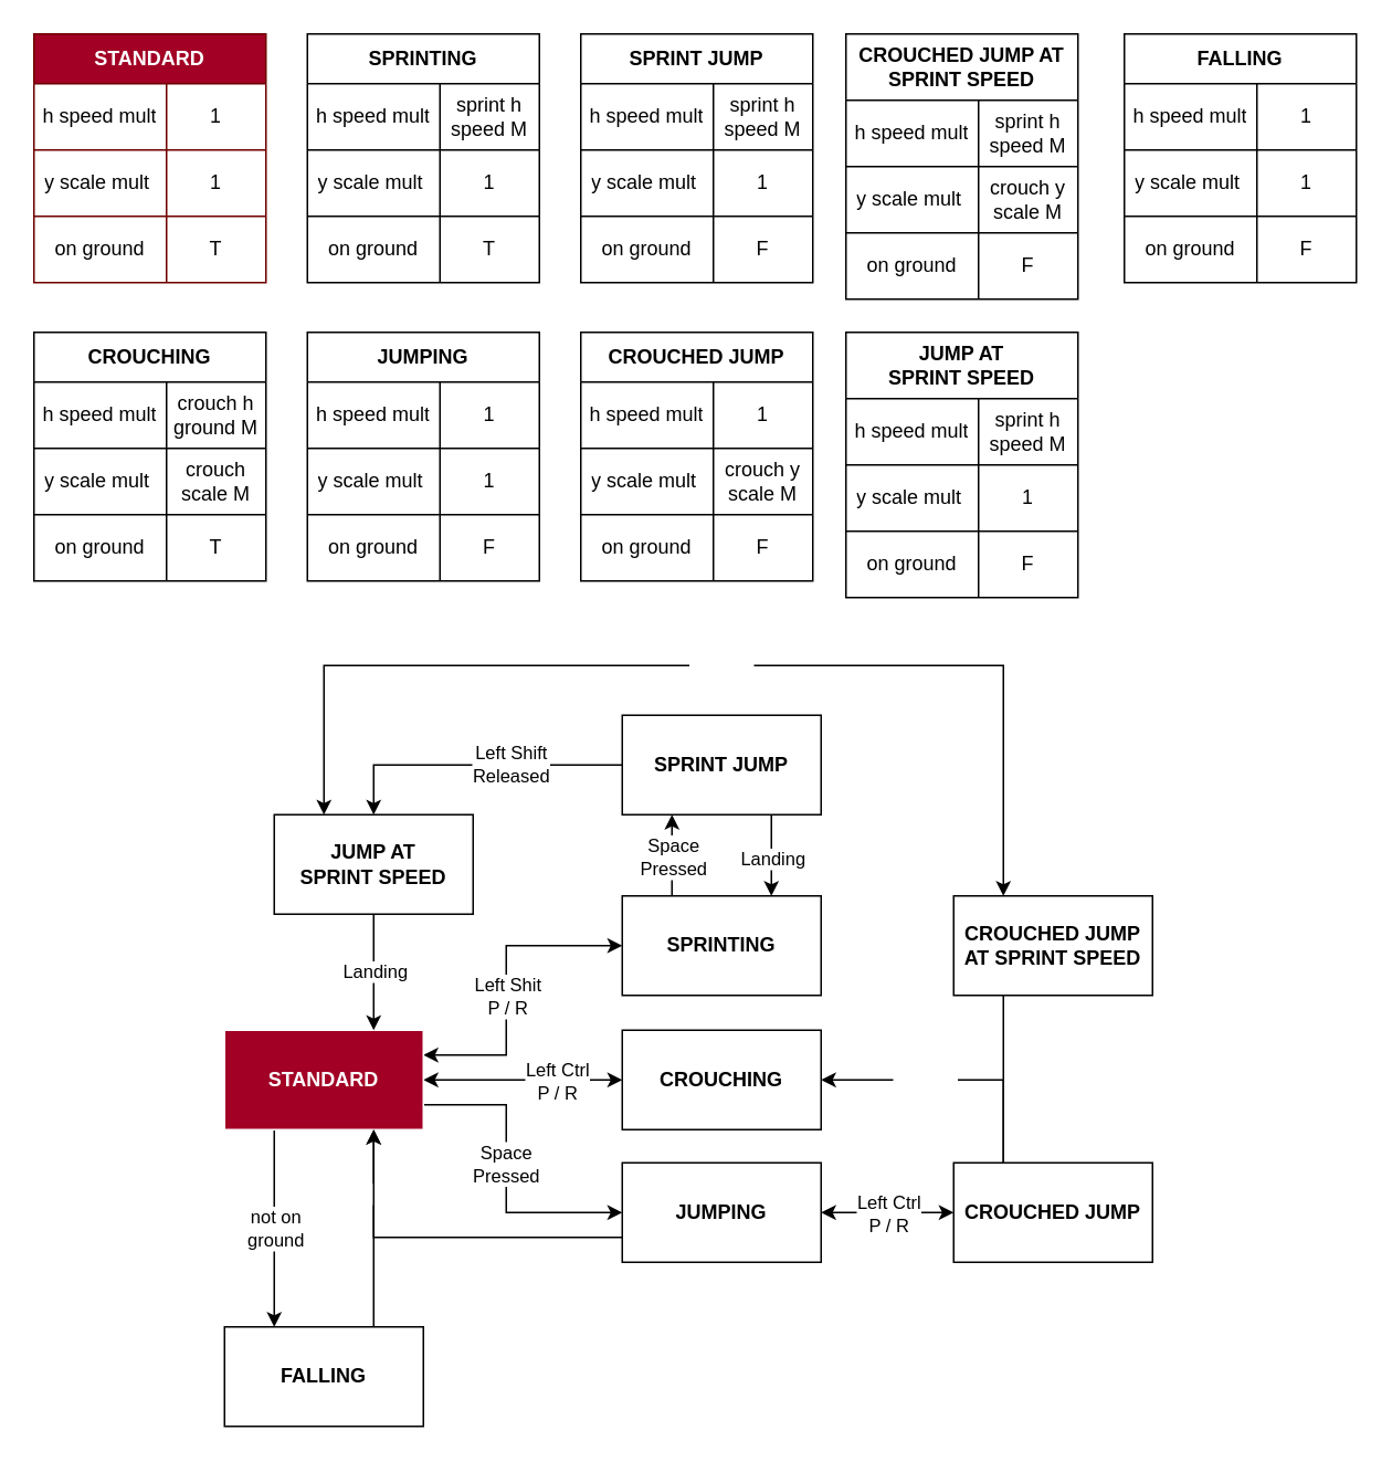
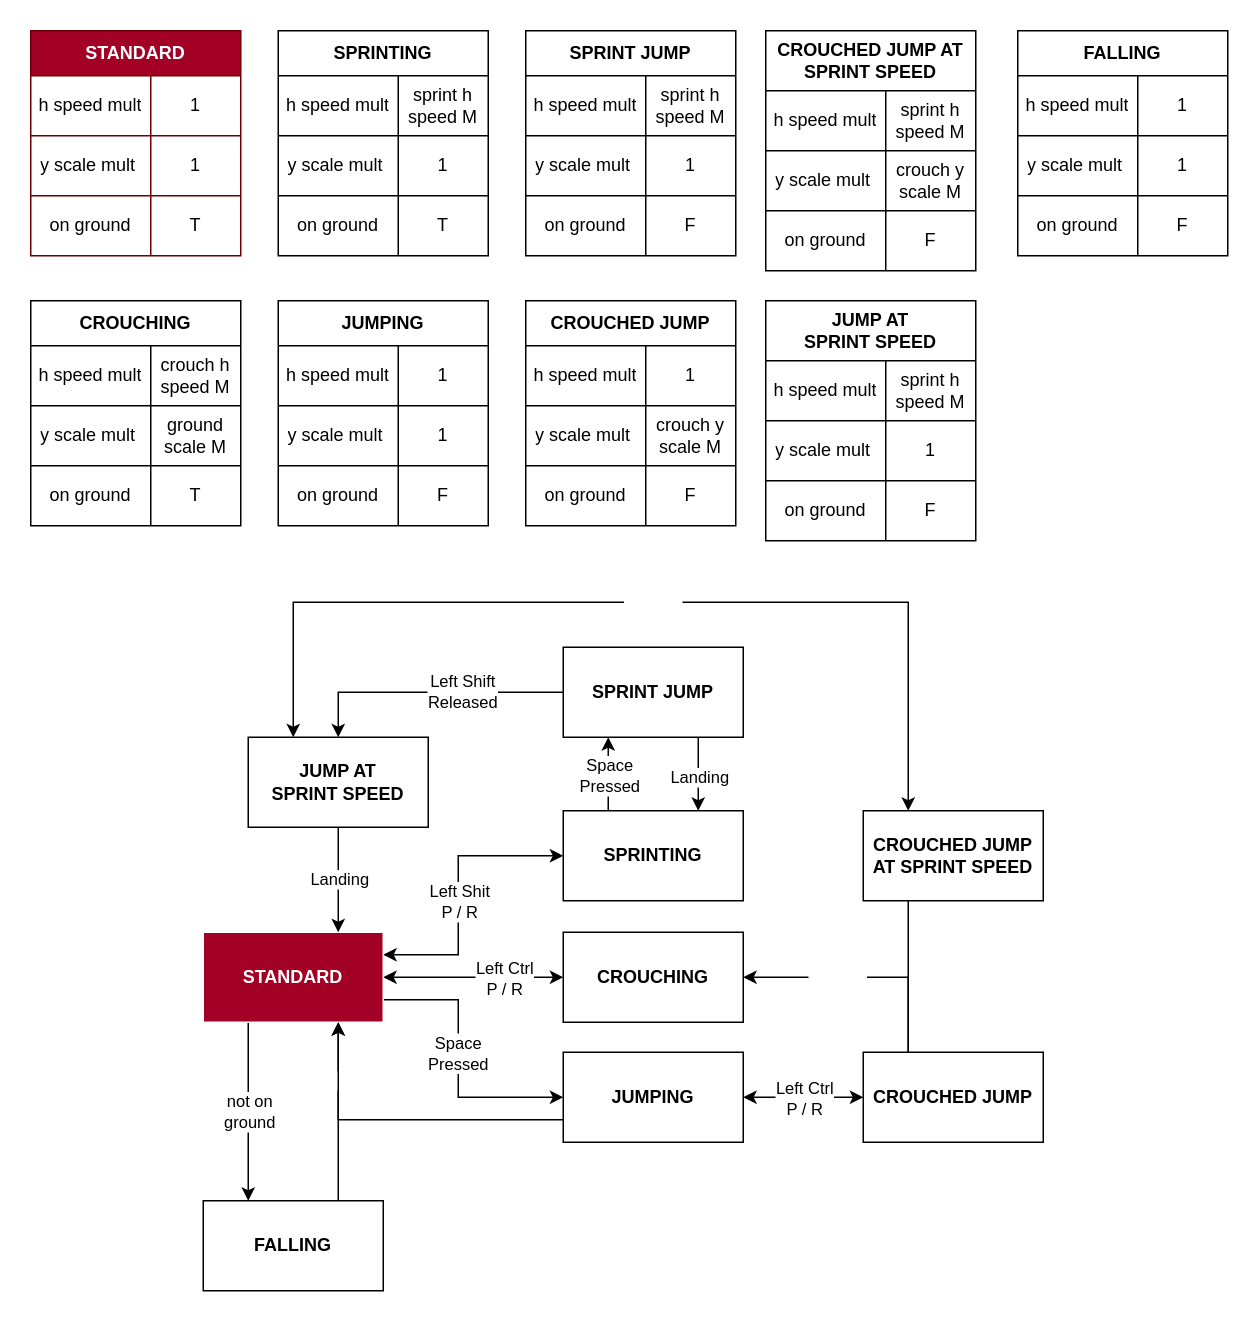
- <mxCell id="33" value="crouch h ground M" style="shape=partialRectangle;html=1;whiteSpace=wrap;connectable=0;fillColor=none;top=0;left=0;bottom=0;right=0;overflow=hidden;" parent="31" vertex="1"><mxGeometry x="80" width="60" height="40" as="geometry" /></mxCell>
+ <mxCell id="33" value="crouch h speed M" style="shape=partialRectangle;html=1;whiteSpace=wrap;connectable=0;fillColor=none;top=0;left=0;bottom=0;right=0;overflow=hidden;" parent="31" vertex="1"><mxGeometry x="80" width="60" height="40" as="geometry" /></mxCell>
- <mxCell id="36" value="crouch scale M" style="shape=partialRectangle;html=1;whiteSpace=wrap;connectable=0;fillColor=none;top=0;left=0;bottom=0;right=0;overflow=hidden;" parent="34" vertex="1"><mxGeometry x="80" width="60" height="40" as="geometry" /></mxCell>
+ <mxCell id="36" value="ground scale M" style="shape=partialRectangle;html=1;whiteSpace=wrap;connectable=0;fillColor=none;top=0;left=0;bottom=0;right=0;overflow=hidden;" parent="34" vertex="1"><mxGeometry x="80" width="60" height="40" as="geometry" /></mxCell>
